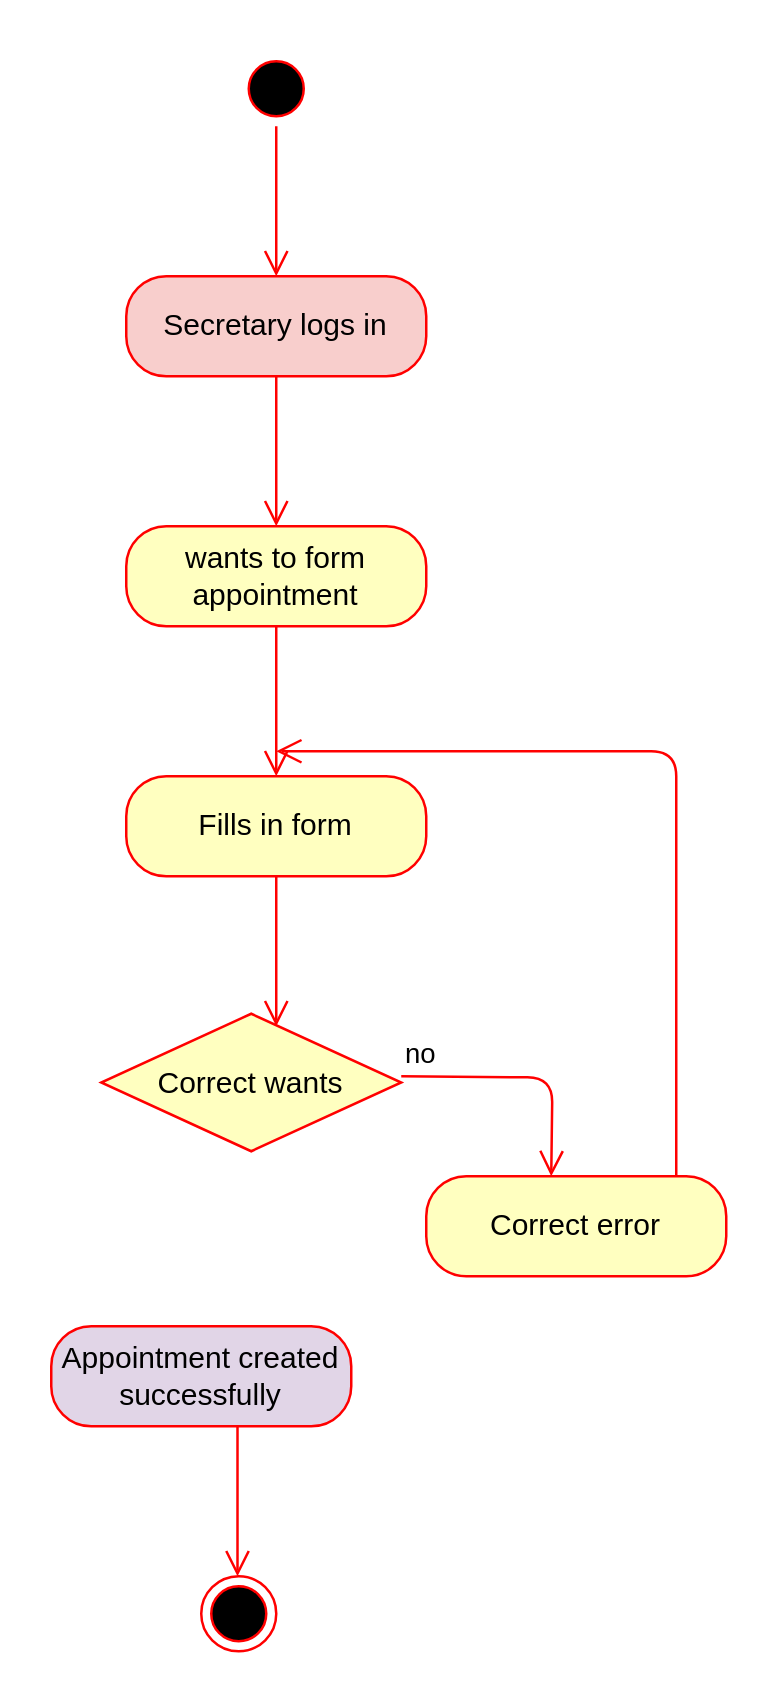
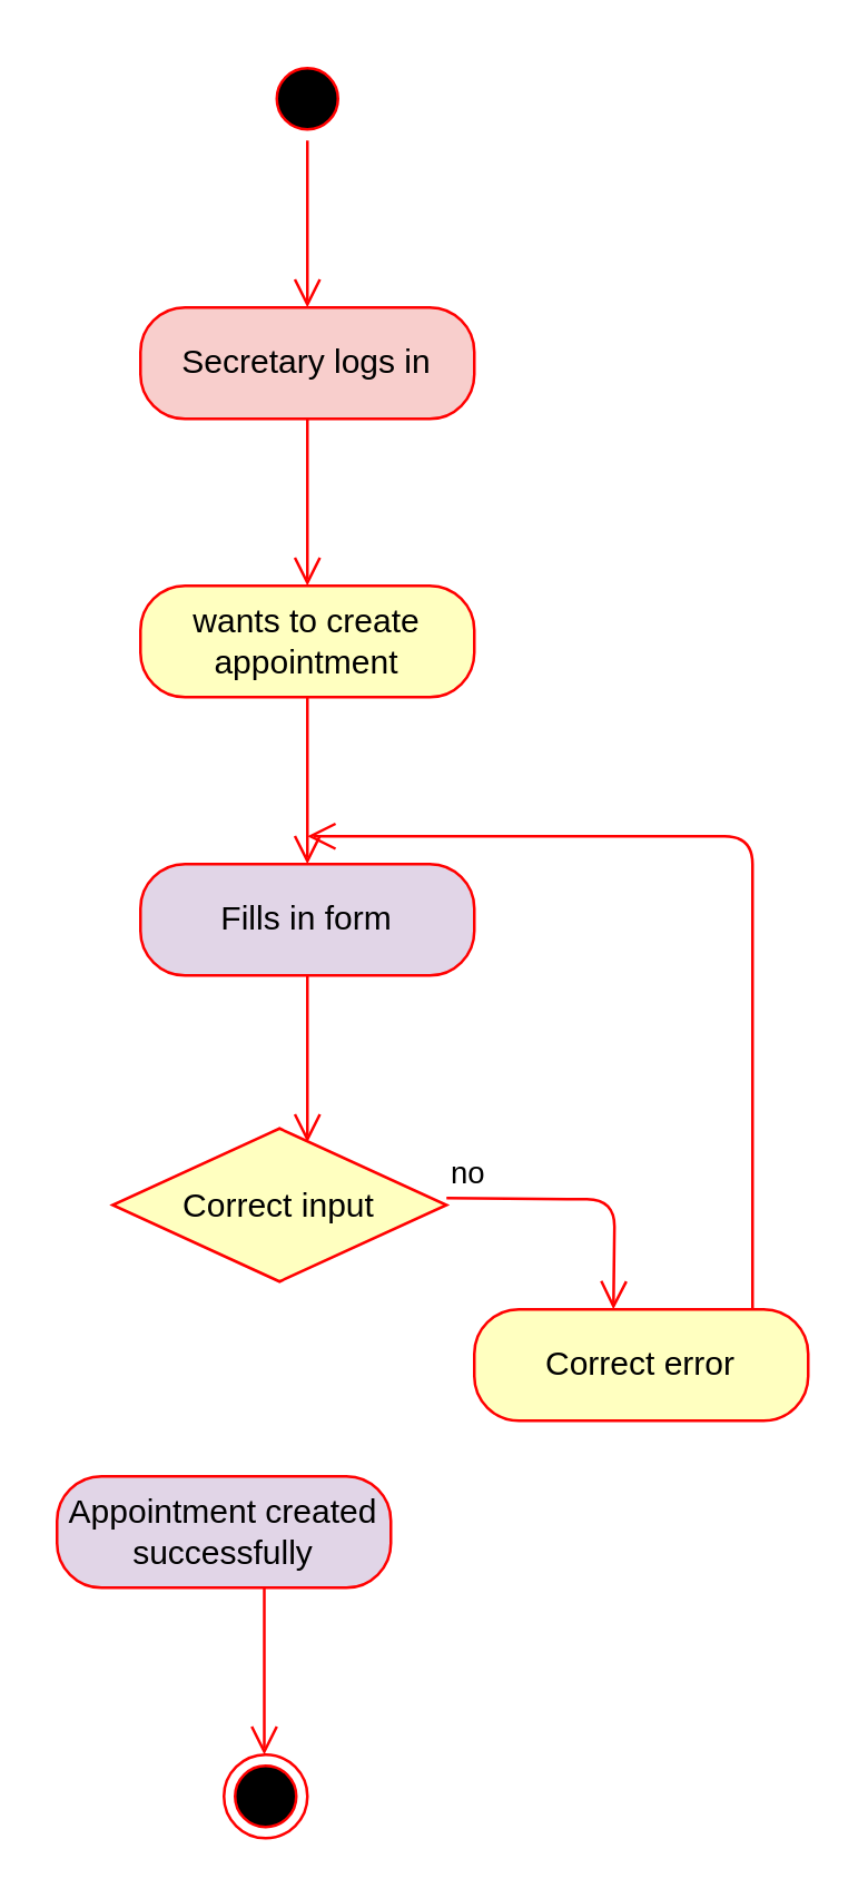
- <mxCell id="6" value="wants to form appointment" style="rounded=1;whiteSpace=wrap;html=1;arcSize=40;fontColor=#000000;fillColor=#ffffc0;strokeColor=#ff0000;" parent="1" vertex="1"><mxGeometry x="50" y="210" width="120" height="40" as="geometry" /></mxCell>
+ <mxCell id="6" value="wants to create appointment" style="rounded=1;whiteSpace=wrap;html=1;arcSize=40;fontColor=#000000;fillColor=#ffffc0;strokeColor=#ff0000;" parent="1" vertex="1"><mxGeometry x="50" y="210" width="120" height="40" as="geometry" /></mxCell>
- <mxCell id="8" value="Fills in form" style="rounded=1;whiteSpace=wrap;html=1;arcSize=40;fontColor=#000000;fillColor=#ffffc0;strokeColor=#ff0000;" parent="1" vertex="1"><mxGeometry x="50" y="310" width="120" height="40" as="geometry" /></mxCell>
+ <mxCell id="8" value="Fills in form" style="rounded=1;whiteSpace=wrap;html=1;arcSize=40;fontColor=#000000;fillColor=#e1d5e7;strokeColor=#ff0000;" parent="1" vertex="1"><mxGeometry x="50" y="310" width="120" height="40" as="geometry" /></mxCell>
- <mxCell id="10" value="Correct wants" style="rhombus;whiteSpace=wrap;html=1;fillColor=#ffffc0;strokeColor=#ff0000;" parent="1" vertex="1"><mxGeometry x="40" y="405" width="120" height="55" as="geometry" /></mxCell>
+ <mxCell id="10" value="Correct input" style="rhombus;whiteSpace=wrap;html=1;fillColor=#ffffc0;strokeColor=#ff0000;" parent="1" vertex="1"><mxGeometry x="40" y="405" width="120" height="55" as="geometry" /></mxCell>
